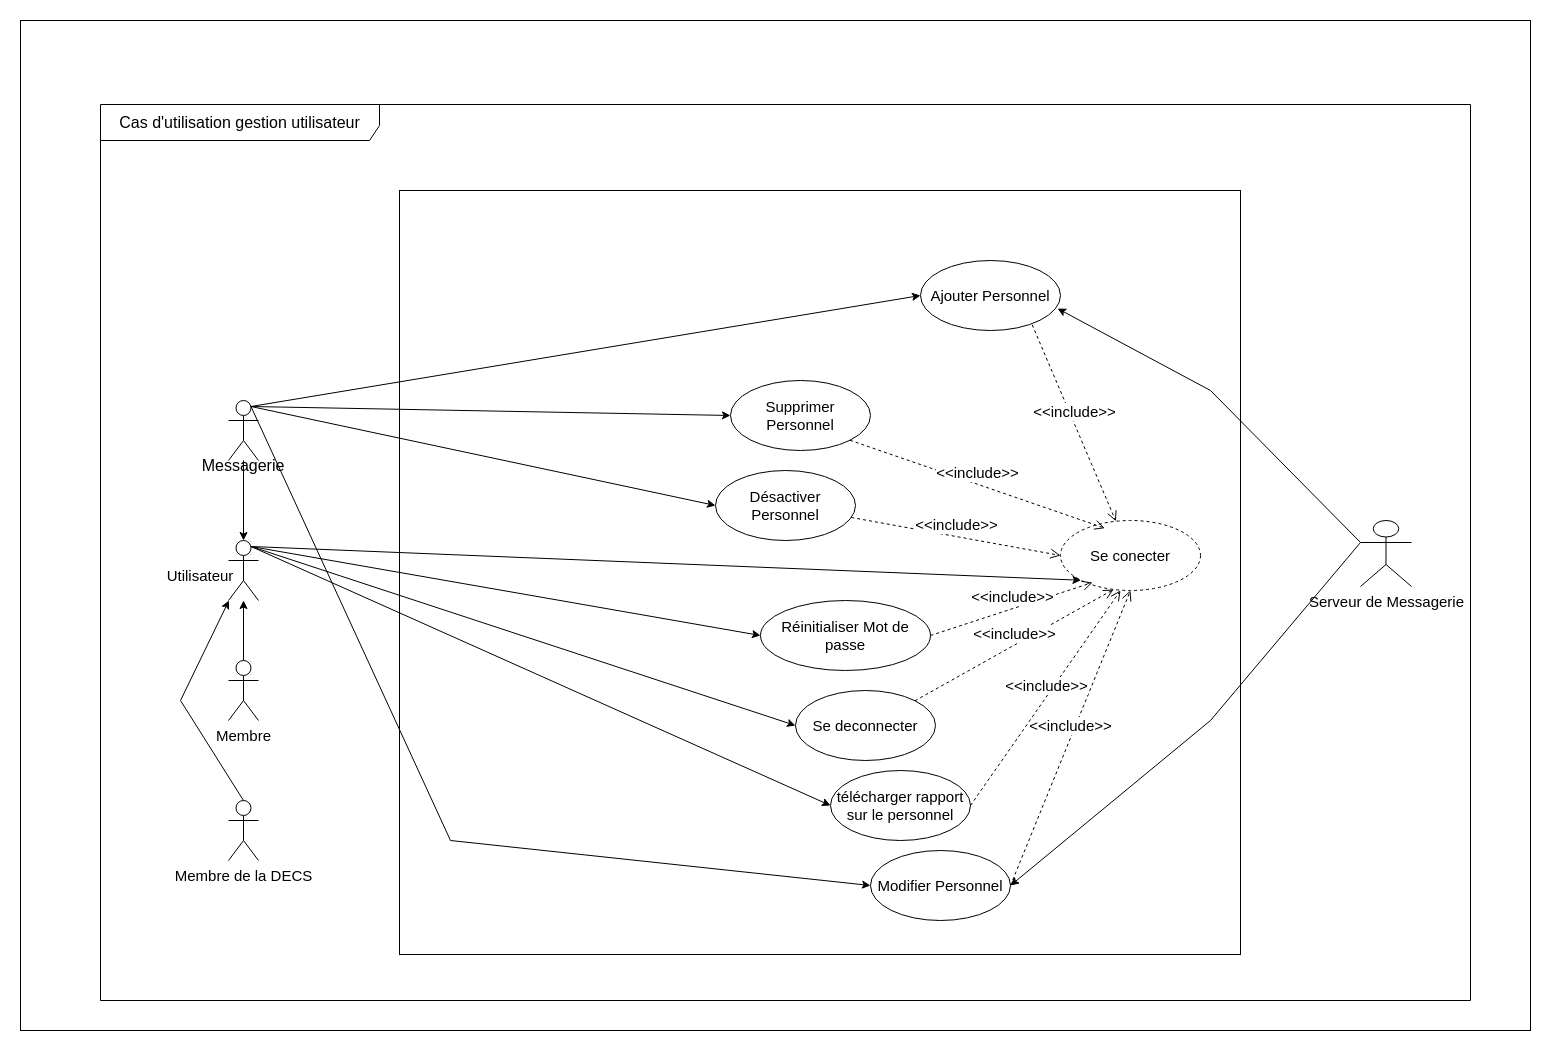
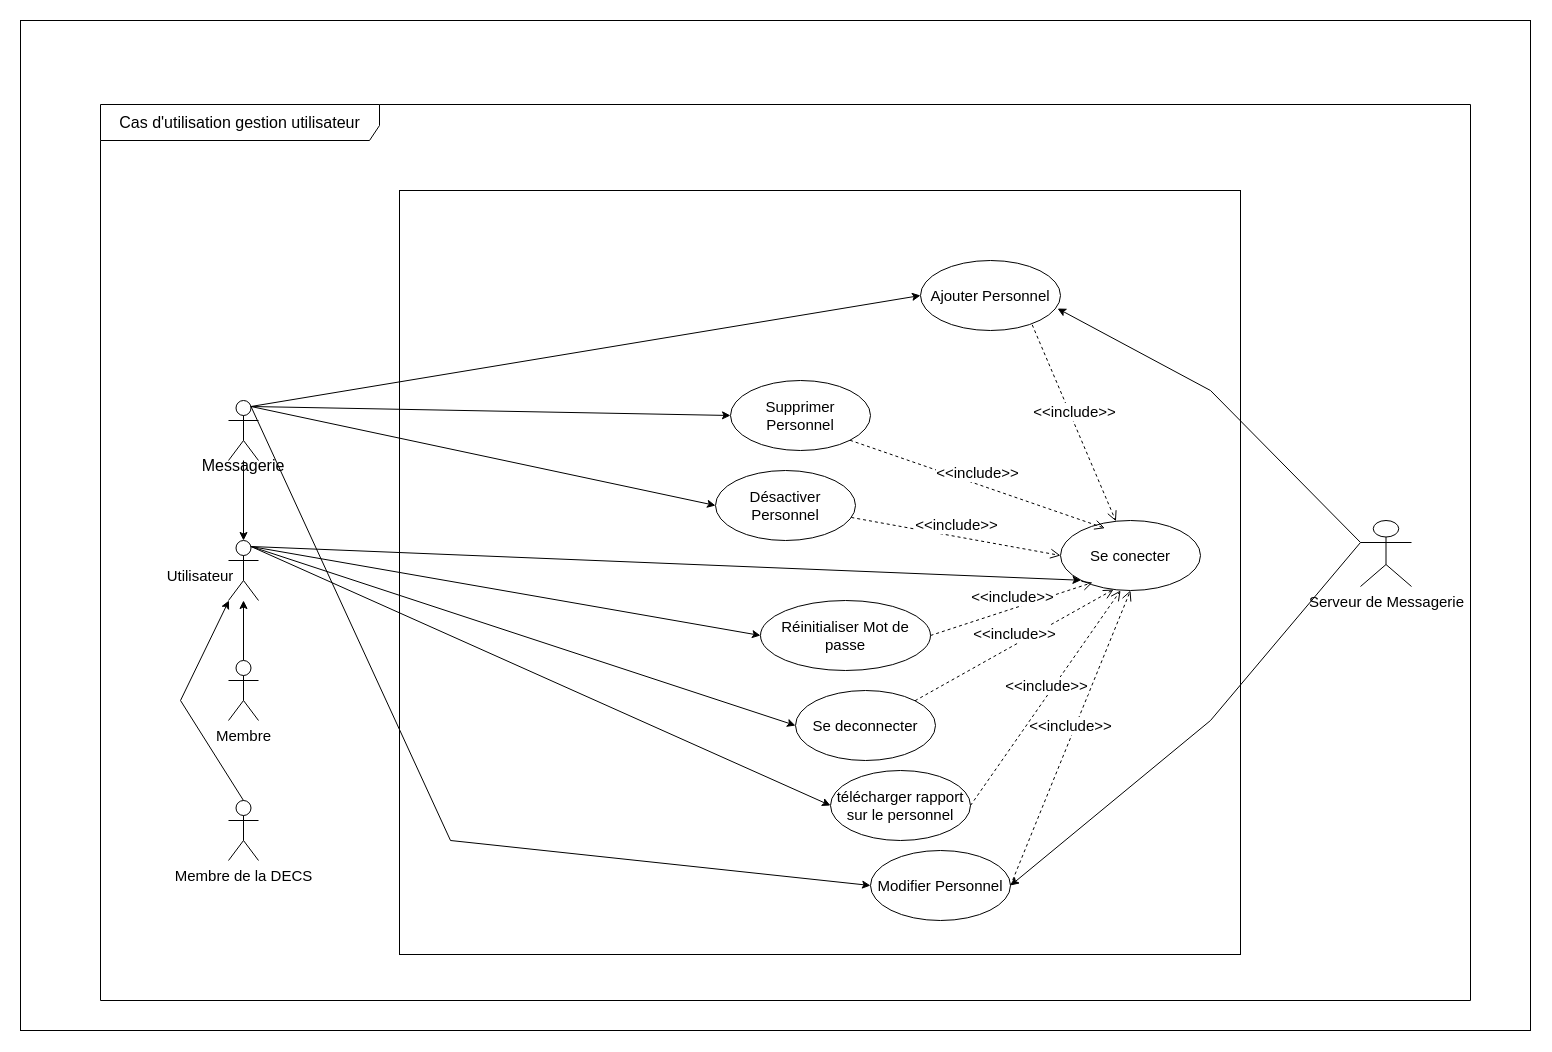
- <mxCell id="23" value="&lt;font style=&quot;font-size: 15px;&quot;&gt;Se conecter&lt;/font&gt;" style="ellipse;whiteSpace=wrap;html=1;dashed=1;" parent="3" vertex="1"><mxGeometry x="960" y="416" width="140" height="70" as="geometry" /></mxCell>
+ <mxCell id="23" value="&lt;font style=&quot;font-size: 15px;&quot;&gt;Se conecter&lt;/font&gt;" style="ellipse;whiteSpace=wrap;html=1;" parent="3" vertex="1"><mxGeometry x="960" y="416" width="140" height="70" as="geometry" /></mxCell>
